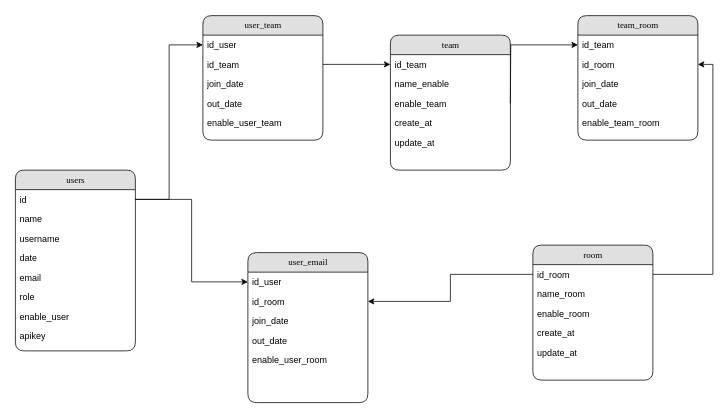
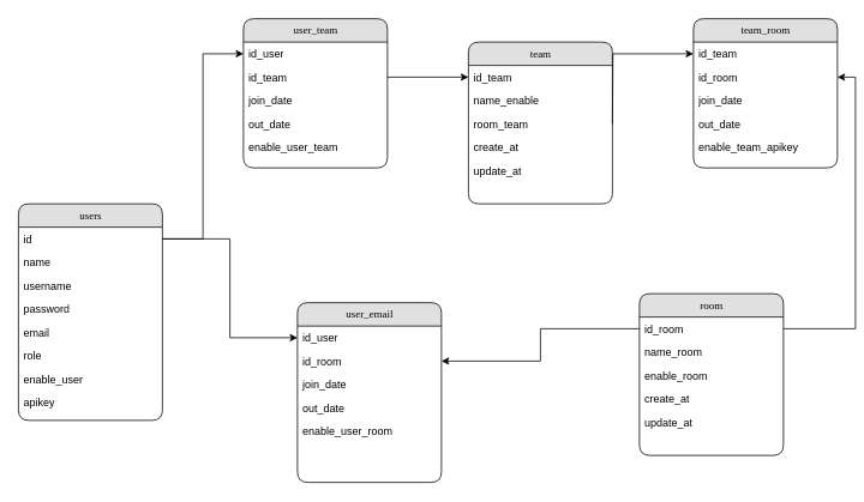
- <mxCell id="14" value="enable_team" style="text;html=1;strokeColor=none;fillColor=none;spacingLeft=4;spacingRight=4;whiteSpace=wrap;overflow=hidden;rotatable=0;points=[[0,0.5],[1,0.5]];portConstraint=eastwest;" vertex="1" parent="11"><mxGeometry y="78" width="160" height="26" as="geometry" /></mxCell>
+ <mxCell id="14" value="room_team" style="text;html=1;strokeColor=none;fillColor=none;spacingLeft=4;spacingRight=4;whiteSpace=wrap;overflow=hidden;rotatable=0;points=[[0,0.5],[1,0.5]];portConstraint=eastwest;" vertex="1" parent="11"><mxGeometry y="78" width="160" height="26" as="geometry" /></mxCell>
- <mxCell id="34" value="enable_team_room" style="text;html=1;strokeColor=none;fillColor=none;spacingLeft=4;spacingRight=4;whiteSpace=wrap;overflow=hidden;rotatable=0;points=[[0,0.5],[1,0.5]];portConstraint=eastwest;" parent="29" vertex="1"><mxGeometry y="130" width="160" height="26" as="geometry" /></mxCell>
+ <mxCell id="34" value="enable_team_apikey" style="text;html=1;strokeColor=none;fillColor=none;spacingLeft=4;spacingRight=4;whiteSpace=wrap;overflow=hidden;rotatable=0;points=[[0,0.5],[1,0.5]];portConstraint=eastwest;" parent="29" vertex="1"><mxGeometry y="130" width="160" height="26" as="geometry" /></mxCell>
- <mxCell id="6" value="date" style="text;html=1;strokeColor=none;fillColor=none;spacingLeft=4;spacingRight=4;whiteSpace=wrap;overflow=hidden;rotatable=0;points=[[0,0.5],[1,0.5]];portConstraint=eastwest;" parent="2" vertex="1"><mxGeometry y="104" width="160" height="26" as="geometry" /></mxCell>
+ <mxCell id="6" value="password" style="text;html=1;strokeColor=none;fillColor=none;spacingLeft=4;spacingRight=4;whiteSpace=wrap;overflow=hidden;rotatable=0;points=[[0,0.5],[1,0.5]];portConstraint=eastwest;" parent="2" vertex="1"><mxGeometry y="104" width="160" height="26" as="geometry" /></mxCell>
